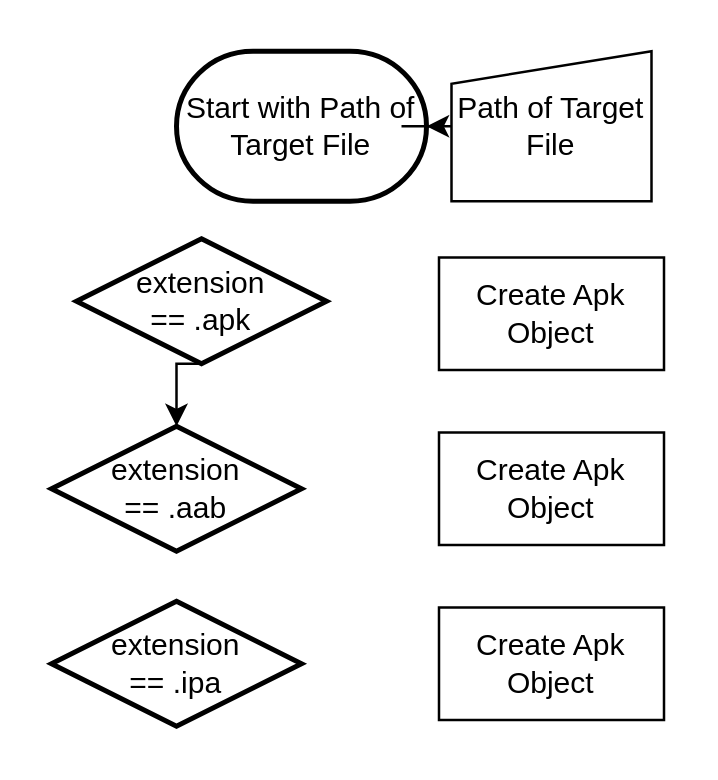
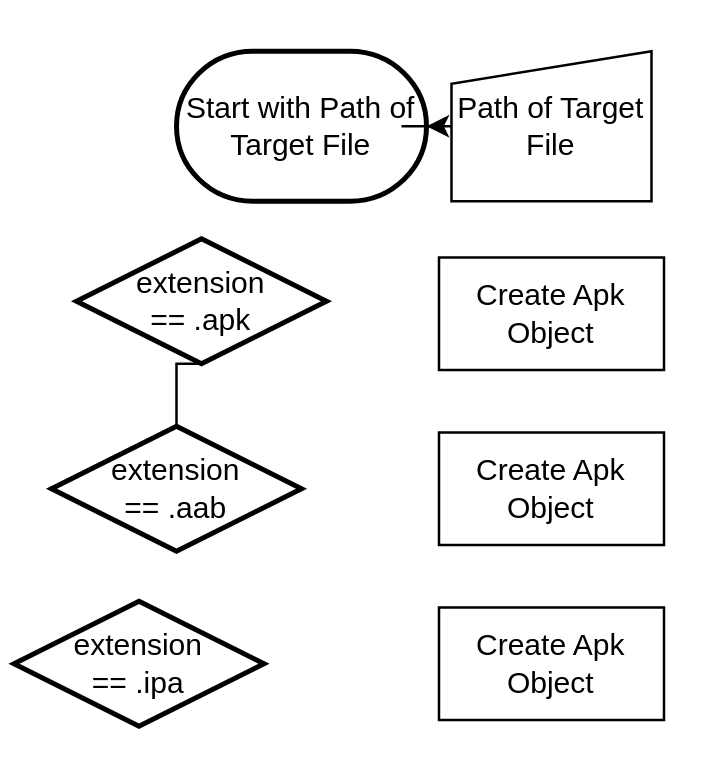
- <mxCell id="11" style="edgeStyle=orthogonalEdgeStyle;rounded=0;orthogonalLoop=1;jettySize=auto;html=1;exitX=0.5;exitY=1;exitDx=0;exitDy=0;exitPerimeter=0;entryX=0.5;entryY=0;entryDx=0;entryDy=0;entryPerimeter=0;" edge="1" parent="1" source="5" target="6"><mxGeometry relative="1" as="geometry" /></mxCell>
+ <mxCell id="11" style="edgeStyle=orthogonalEdgeStyle;rounded=0;orthogonalLoop=1;jettySize=auto;html=1;exitX=0.5;exitY=1;exitDx=0;exitDy=0;exitPerimeter=0;entryX=0.5;entryY=0;entryDx=0;entryDy=0;entryPerimeter=0;endArrow=none;" edge="1" parent="1" source="5" target="6"><mxGeometry relative="1" as="geometry" /></mxCell>
- <mxCell id="7" value="extension &lt;br&gt;== .ipa" style="strokeWidth=2;html=1;shape=mxgraph.flowchart.decision;whiteSpace=wrap;" vertex="1" parent="1"><mxGeometry x="20" y="240" width="100" height="50" as="geometry" /></mxCell>
+ <mxCell id="7" value="extension &lt;br&gt;== .ipa" style="strokeWidth=2;html=1;shape=mxgraph.flowchart.decision;whiteSpace=wrap;" vertex="1" parent="1"><mxGeometry x="5" y="240" width="100" height="50" as="geometry" /></mxCell>
